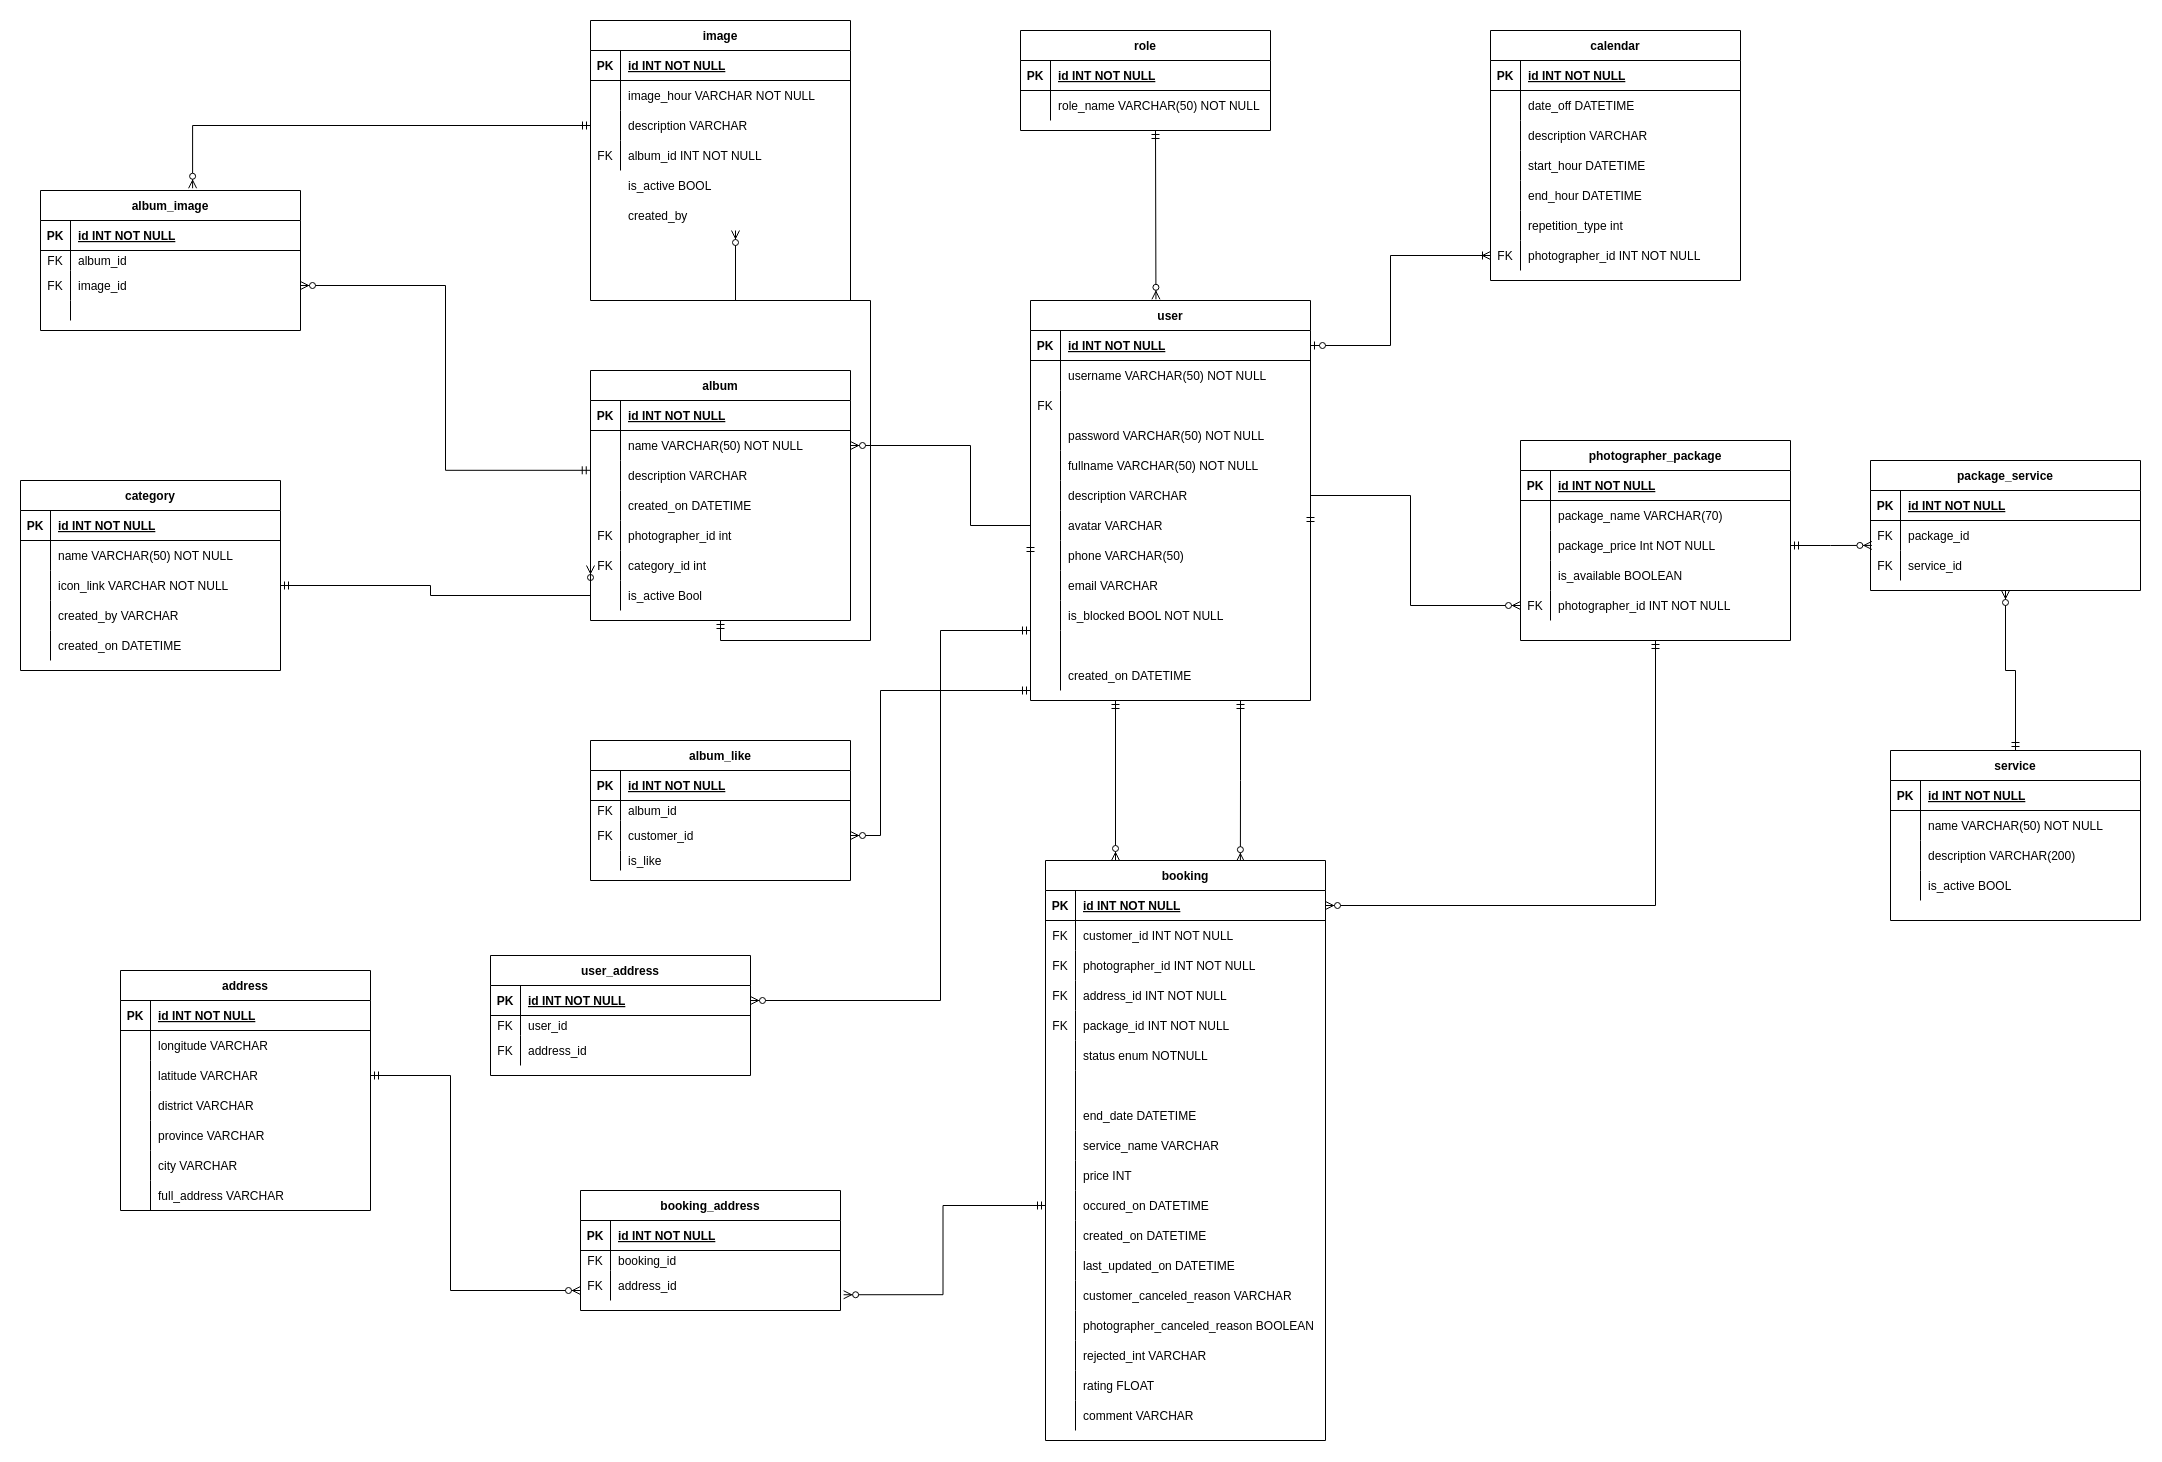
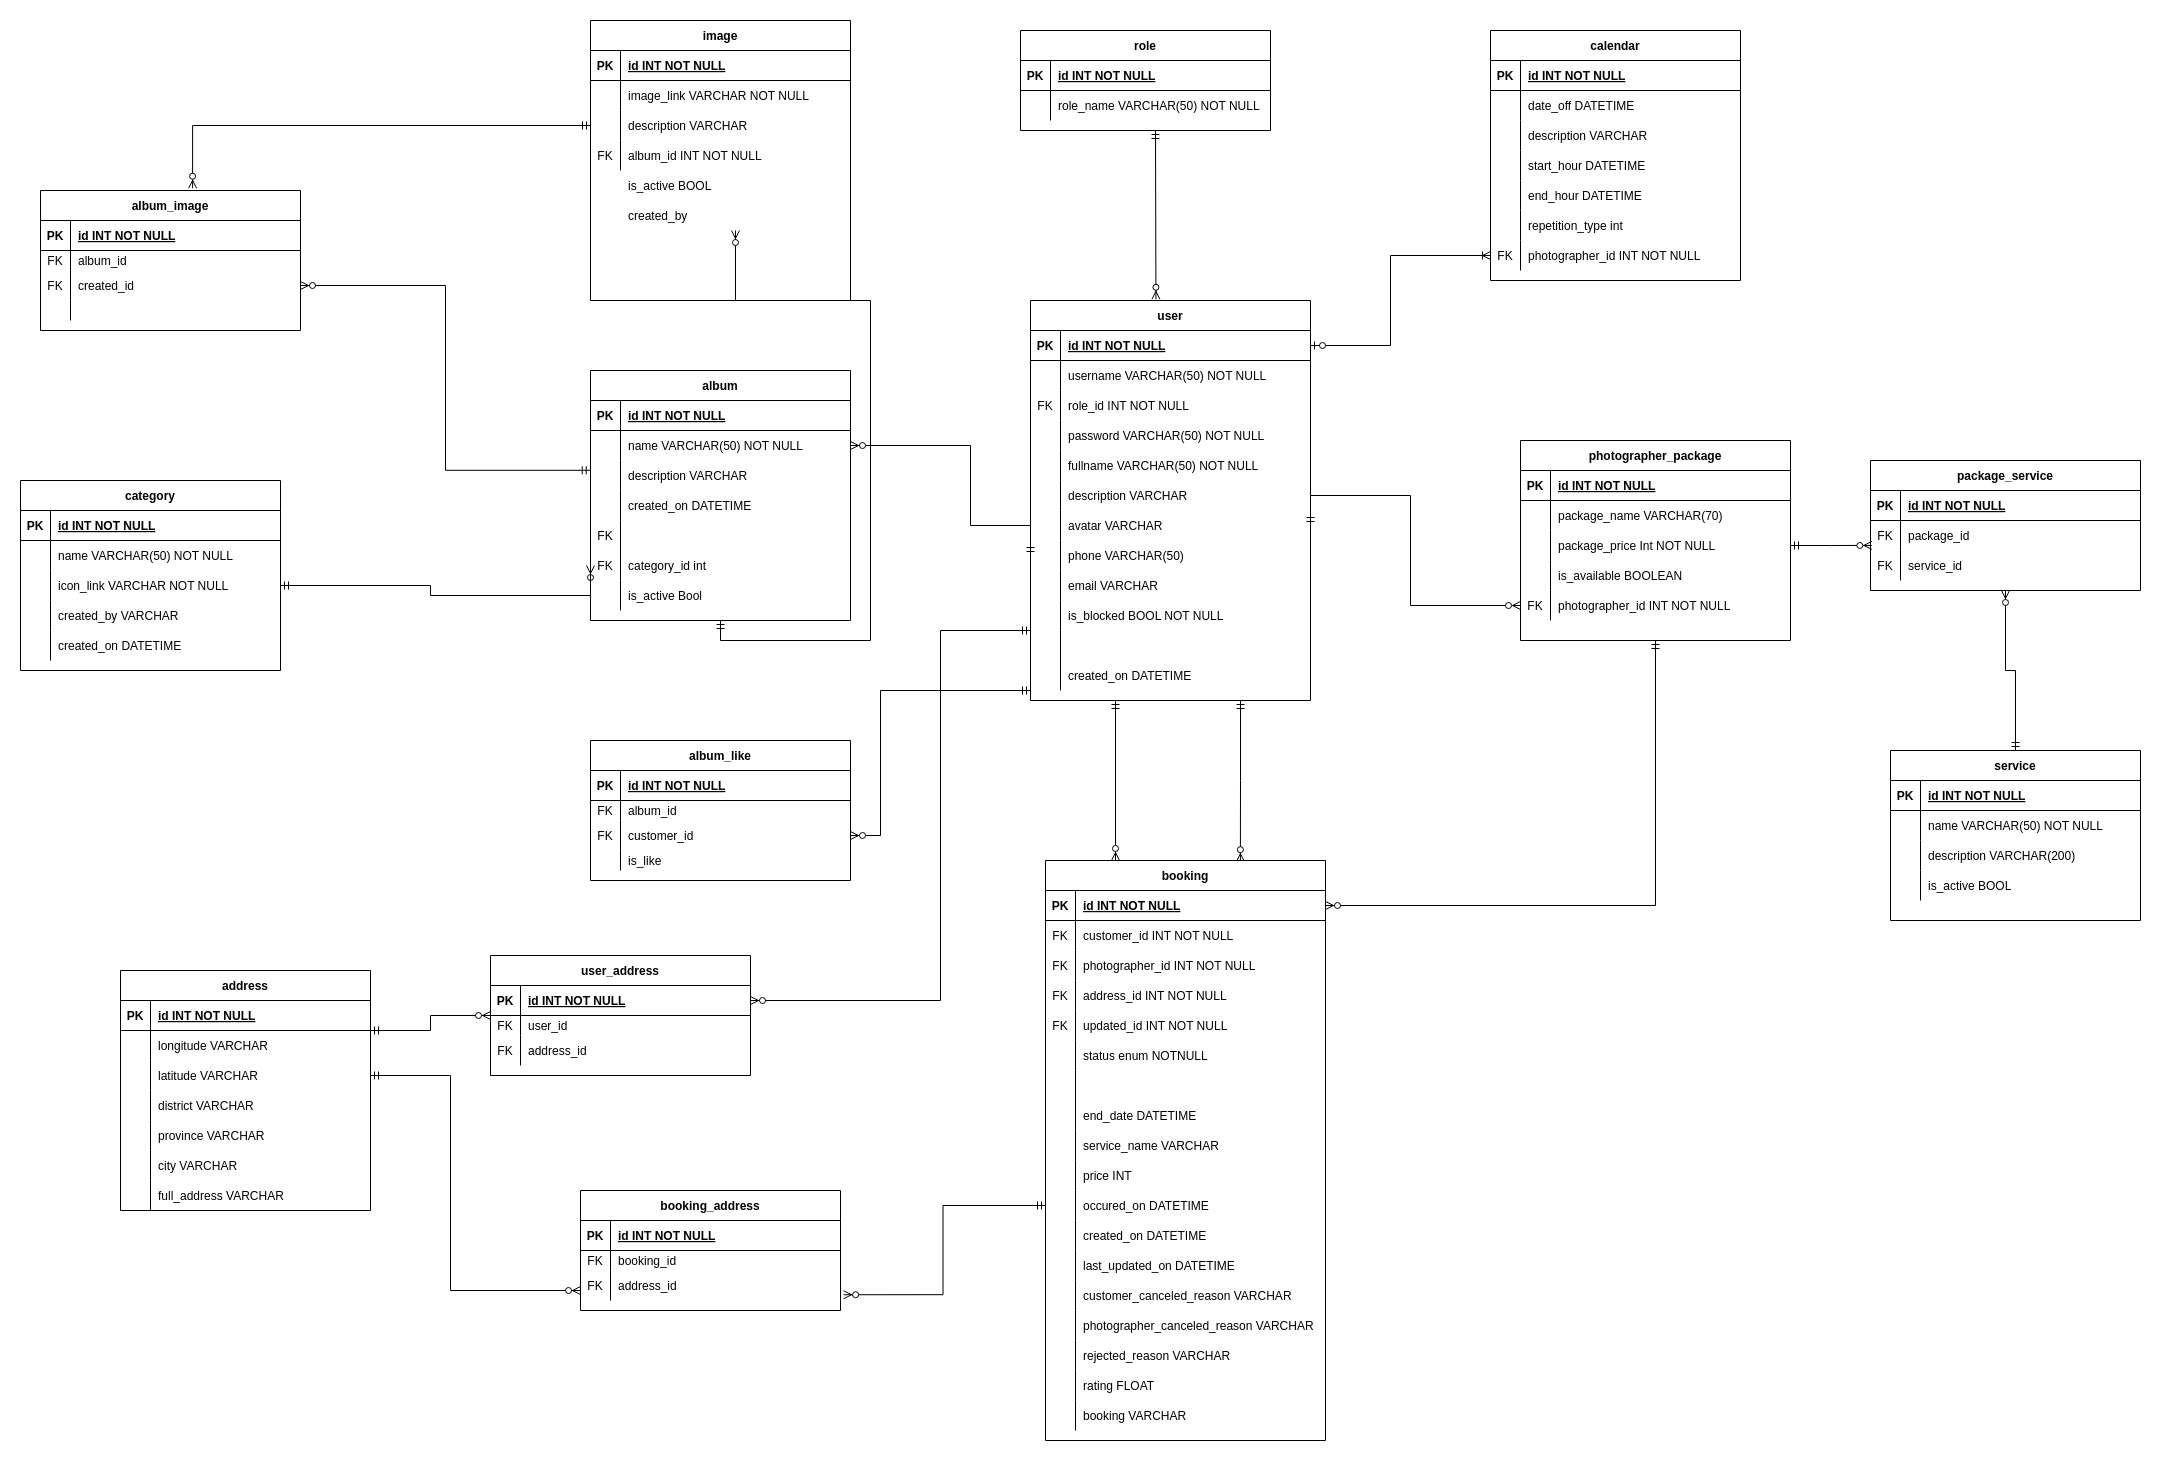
- <mxCell id="34" value="image_hour VARCHAR NOT NULL" style="shape=partialRectangle;overflow=hidden;connectable=0;fillColor=none;top=0;left=0;bottom=0;right=0;align=left;spacingLeft=6;" parent="32" vertex="1"><mxGeometry x="30" width="230" height="30" as="geometry" /></mxCell>
+ <mxCell id="34" value="image_link VARCHAR NOT NULL" style="shape=partialRectangle;overflow=hidden;connectable=0;fillColor=none;top=0;left=0;bottom=0;right=0;align=left;spacingLeft=6;" parent="32" vertex="1"><mxGeometry x="30" width="230" height="30" as="geometry" /></mxCell>
- <mxCell id="147" value="image_id" style="shape=partialRectangle;overflow=hidden;connectable=0;fillColor=none;top=0;left=0;bottom=0;right=0;align=left;spacingLeft=6;" parent="145" vertex="1"><mxGeometry x="30" width="230.0" height="30" as="geometry" /></mxCell>
+ <mxCell id="147" value="created_id" style="shape=partialRectangle;overflow=hidden;connectable=0;fillColor=none;top=0;left=0;bottom=0;right=0;align=left;spacingLeft=6;" parent="145" vertex="1"><mxGeometry x="30" width="230.0" height="30" as="geometry" /></mxCell>
+ <mxCell id="111" value="role_id INT NOT NULL" style="shape=partialRectangle;overflow=hidden;connectable=0;fillColor=none;top=0;left=0;bottom=0;right=0;align=left;spacingLeft=6;" parent="109" vertex="1"><mxGeometry x="30" width="250" height="30" as="geometry" /></mxCell>
- <mxCell id="57" value="photographer_id int " style="shape=partialRectangle;overflow=hidden;connectable=0;fillColor=none;top=0;left=0;bottom=0;right=0;align=left;spacingLeft=6;" parent="55" vertex="1"><mxGeometry x="30" width="230" height="30" as="geometry" /></mxCell>
+ <mxCell id="14" style="edgeStyle=orthogonalEdgeStyle;rounded=0;orthogonalLoop=1;jettySize=auto;html=1;exitX=1;exitY=0.25;exitDx=0;exitDy=0;entryX=0;entryY=0.5;entryDx=0;entryDy=0;startArrow=ERmandOne;startFill=0;endArrow=ERzeroToMany;endFill=1;" parent="1" source="250" target="15" edge="1"><mxGeometry relative="1" as="geometry"><Array as="points"><mxPoint x="430" y="1030" /><mxPoint x="430" y="1015" /></Array></mxGeometry></mxCell>
- <mxCell id="211" value="package_id INT NOT NULL" style="shape=partialRectangle;overflow=hidden;connectable=0;fillColor=none;top=0;left=0;bottom=0;right=0;align=left;spacingLeft=6;" vertex="1" parent="209"><mxGeometry x="30" width="250" height="30" as="geometry" /></mxCell>
+ <mxCell id="211" value="updated_id INT NOT NULL" style="shape=partialRectangle;overflow=hidden;connectable=0;fillColor=none;top=0;left=0;bottom=0;right=0;align=left;spacingLeft=6;" vertex="1" parent="209"><mxGeometry x="30" width="250" height="30" as="geometry" /></mxCell>
- <mxCell id="240" value="photographer_canceled_reason BOOLEAN" style="shape=partialRectangle;overflow=hidden;connectable=0;fillColor=none;top=0;left=0;bottom=0;right=0;align=left;spacingLeft=6;" parent="238" vertex="1"><mxGeometry x="30" width="250" height="30" as="geometry" /></mxCell>
+ <mxCell id="240" value="photographer_canceled_reason VARCHAR" style="shape=partialRectangle;overflow=hidden;connectable=0;fillColor=none;top=0;left=0;bottom=0;right=0;align=left;spacingLeft=6;" parent="238" vertex="1"><mxGeometry x="30" width="250" height="30" as="geometry" /></mxCell>
- <mxCell id="243" value="rejected_int VARCHAR" style="shape=partialRectangle;overflow=hidden;connectable=0;fillColor=none;top=0;left=0;bottom=0;right=0;align=left;spacingLeft=6;" parent="241" vertex="1"><mxGeometry x="30" width="250" height="30" as="geometry" /></mxCell>
+ <mxCell id="243" value="rejected_reason VARCHAR" style="shape=partialRectangle;overflow=hidden;connectable=0;fillColor=none;top=0;left=0;bottom=0;right=0;align=left;spacingLeft=6;" parent="241" vertex="1"><mxGeometry x="30" width="250" height="30" as="geometry" /></mxCell>
- <mxCell id="249" value="comment VARCHAR" style="shape=partialRectangle;overflow=hidden;connectable=0;fillColor=none;top=0;left=0;bottom=0;right=0;align=left;spacingLeft=6;" parent="247" vertex="1"><mxGeometry x="30" width="250" height="30" as="geometry" /></mxCell>
+ <mxCell id="249" value="booking VARCHAR" style="shape=partialRectangle;overflow=hidden;connectable=0;fillColor=none;top=0;left=0;bottom=0;right=0;align=left;spacingLeft=6;" parent="247" vertex="1"><mxGeometry x="30" width="250" height="30" as="geometry" /></mxCell>
